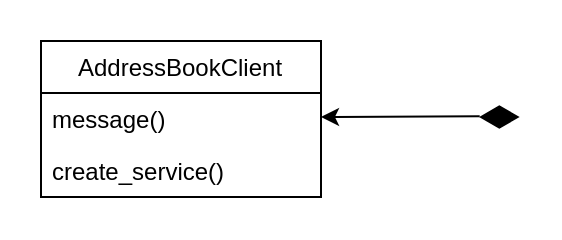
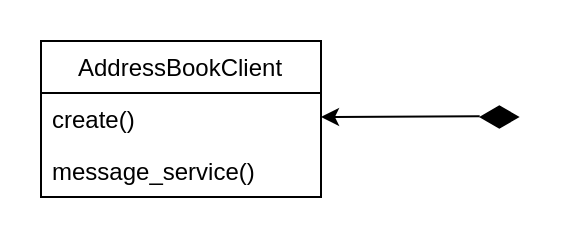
- <mxCell id="3" value="message()" style="text;strokeColor=none;fillColor=none;align=left;verticalAlign=top;spacingLeft=4;spacingRight=4;overflow=hidden;rotatable=0;points=[[0,0.5],[1,0.5]];portConstraint=eastwest;" vertex="1" parent="2"><mxGeometry y="26" width="140" height="26" as="geometry" /></mxCell>
+ <mxCell id="3" value="create()" style="text;strokeColor=none;fillColor=none;align=left;verticalAlign=top;spacingLeft=4;spacingRight=4;overflow=hidden;rotatable=0;points=[[0,0.5],[1,0.5]];portConstraint=eastwest;" vertex="1" parent="2"><mxGeometry y="26" width="140" height="26" as="geometry" /></mxCell>
- <mxCell id="4" value="create_service()" style="text;strokeColor=none;fillColor=none;align=left;verticalAlign=top;spacingLeft=4;spacingRight=4;overflow=hidden;rotatable=0;points=[[0,0.5],[1,0.5]];portConstraint=eastwest;" vertex="1" parent="2"><mxGeometry y="52" width="140" height="26" as="geometry" /></mxCell>
+ <mxCell id="4" value="message_service()" style="text;strokeColor=none;fillColor=none;align=left;verticalAlign=top;spacingLeft=4;spacingRight=4;overflow=hidden;rotatable=0;points=[[0,0.5],[1,0.5]];portConstraint=eastwest;" vertex="1" parent="2"><mxGeometry y="52" width="140" height="26" as="geometry" /></mxCell>
